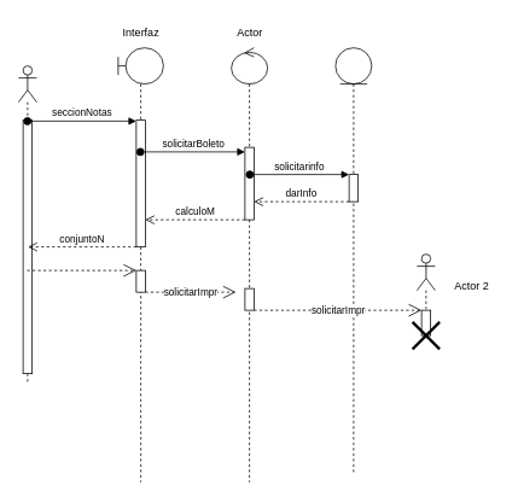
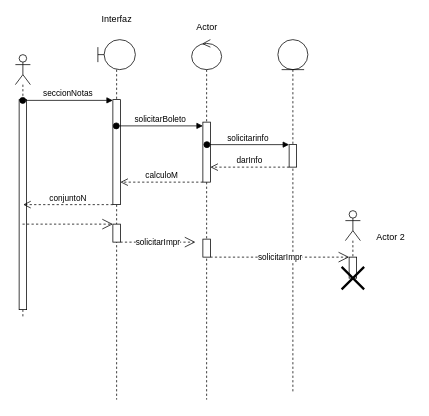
- <mxCell id="19" value="Interfaz" style="text;html=1;align=center;verticalAlign=middle;resizable=0;points=[];autosize=1;strokeColor=none;fillColor=none;" vertex="1" parent="1"><mxGeometry x="125" y="20" width="60" height="30" as="geometry" /></mxCell>
+ <mxCell id="19" value="Interfaz" style="text;html=1;align=center;verticalAlign=middle;resizable=0;points=[];autosize=1;strokeColor=none;fillColor=none;" vertex="1" parent="1"><mxGeometry x="125" y="10" width="60" height="30" as="geometry" /></mxCell>
